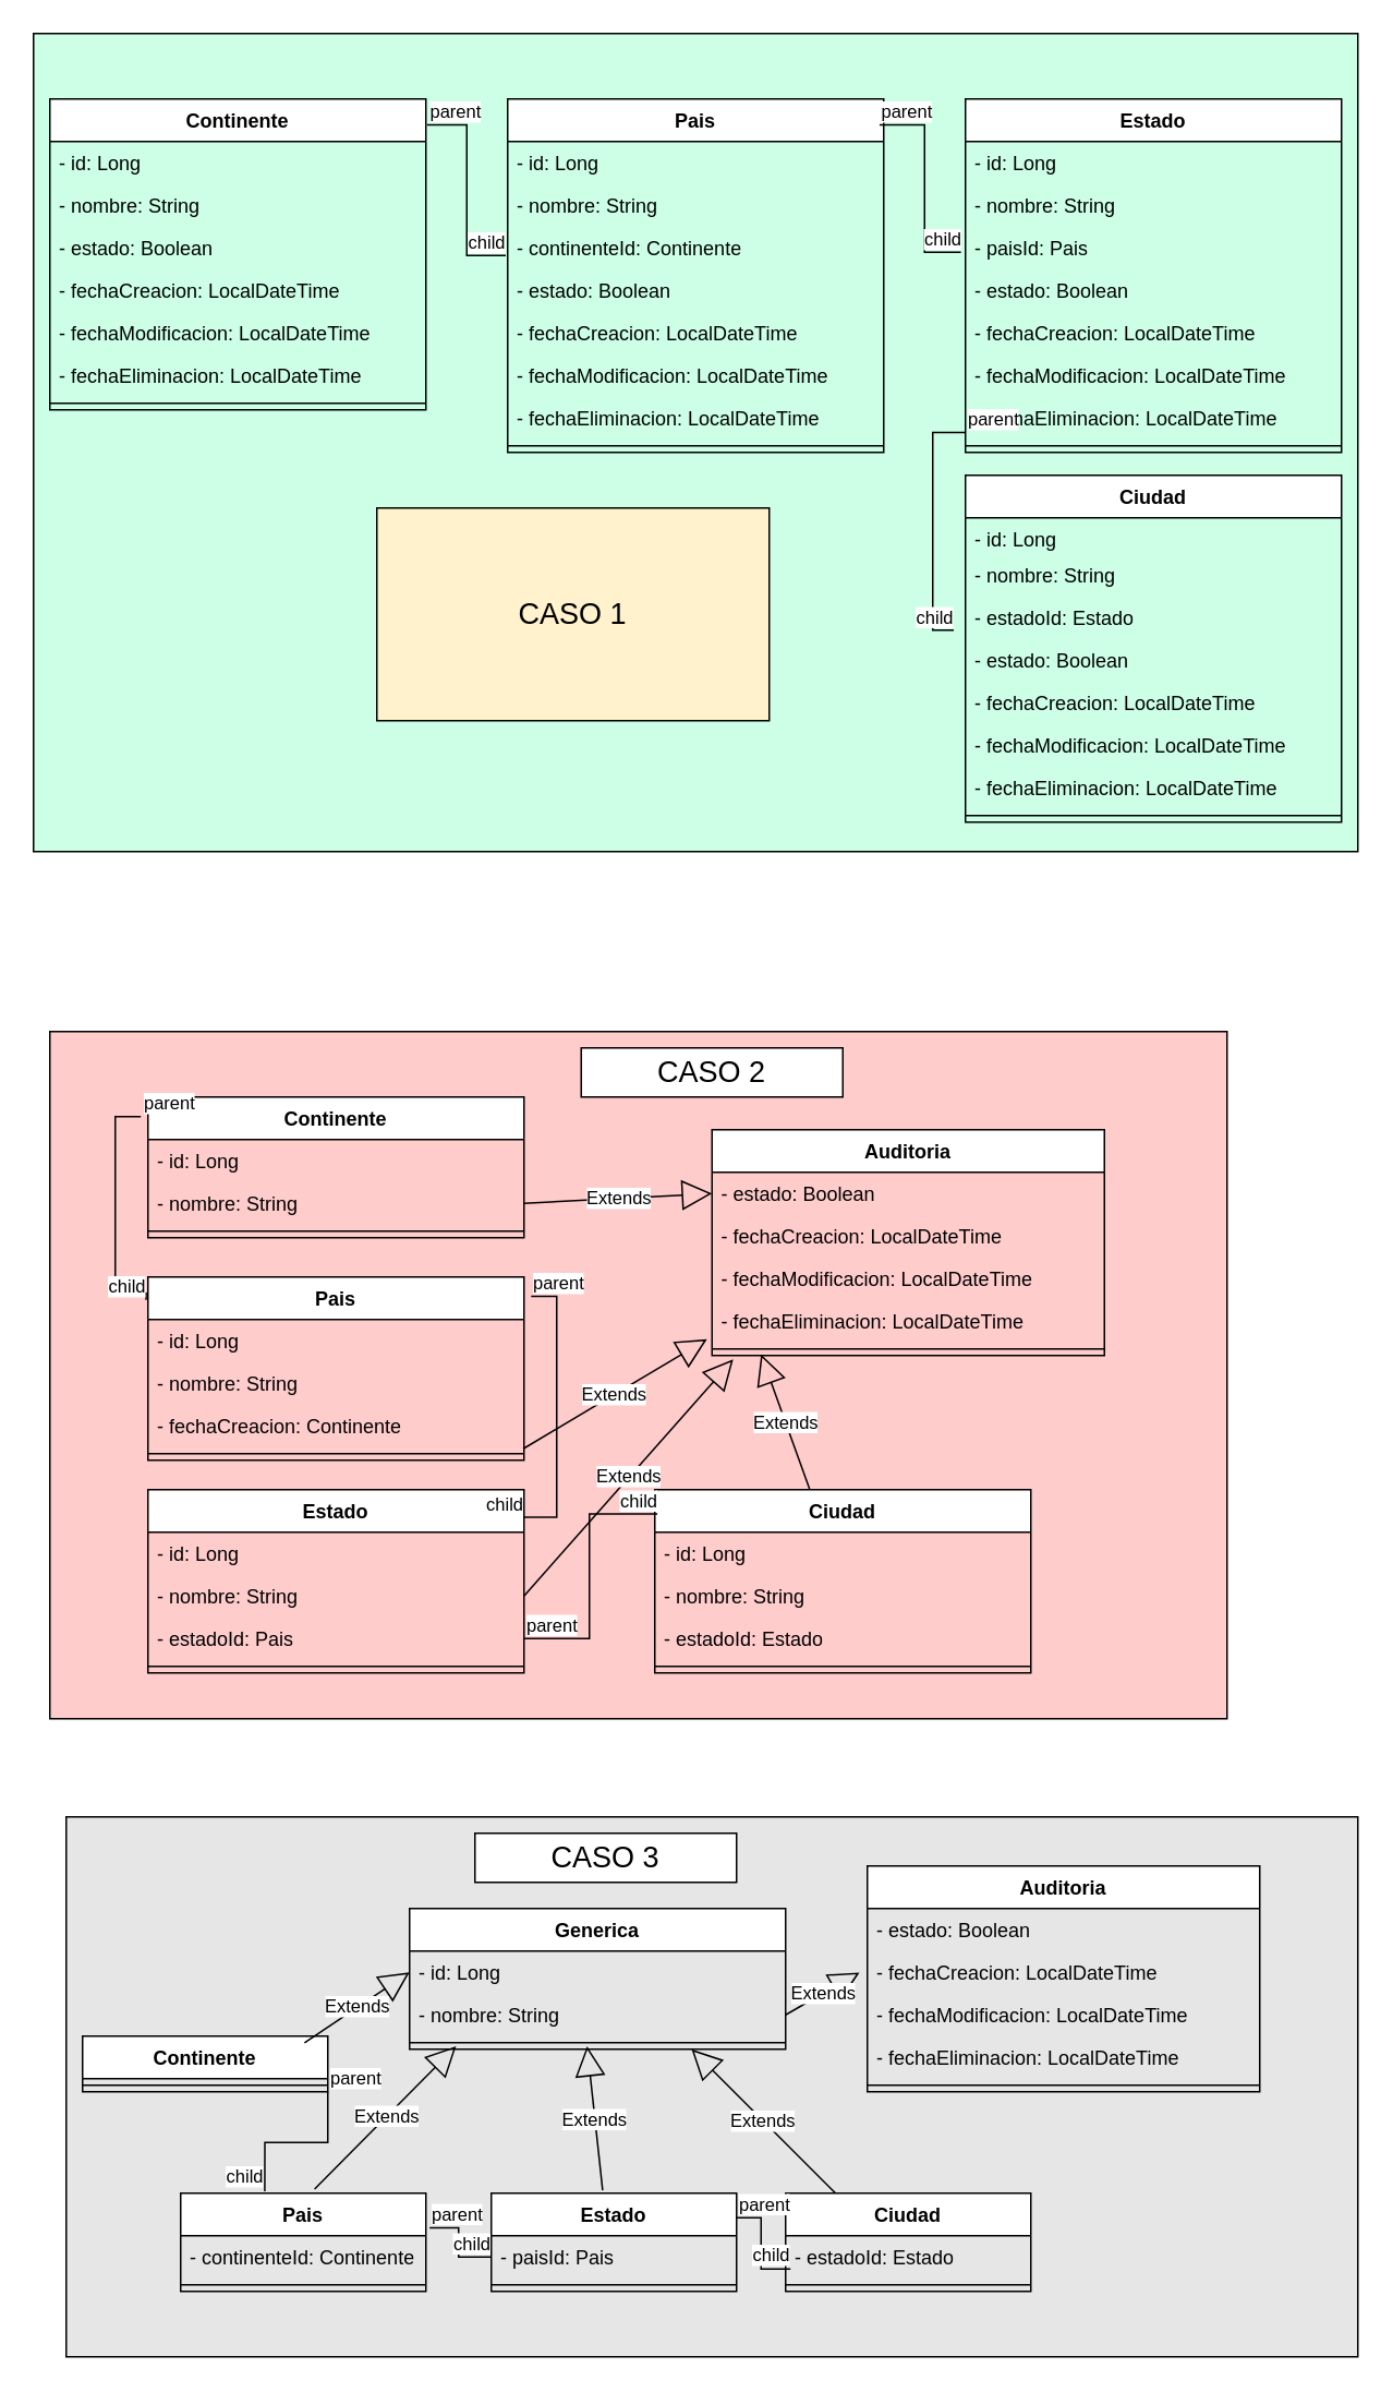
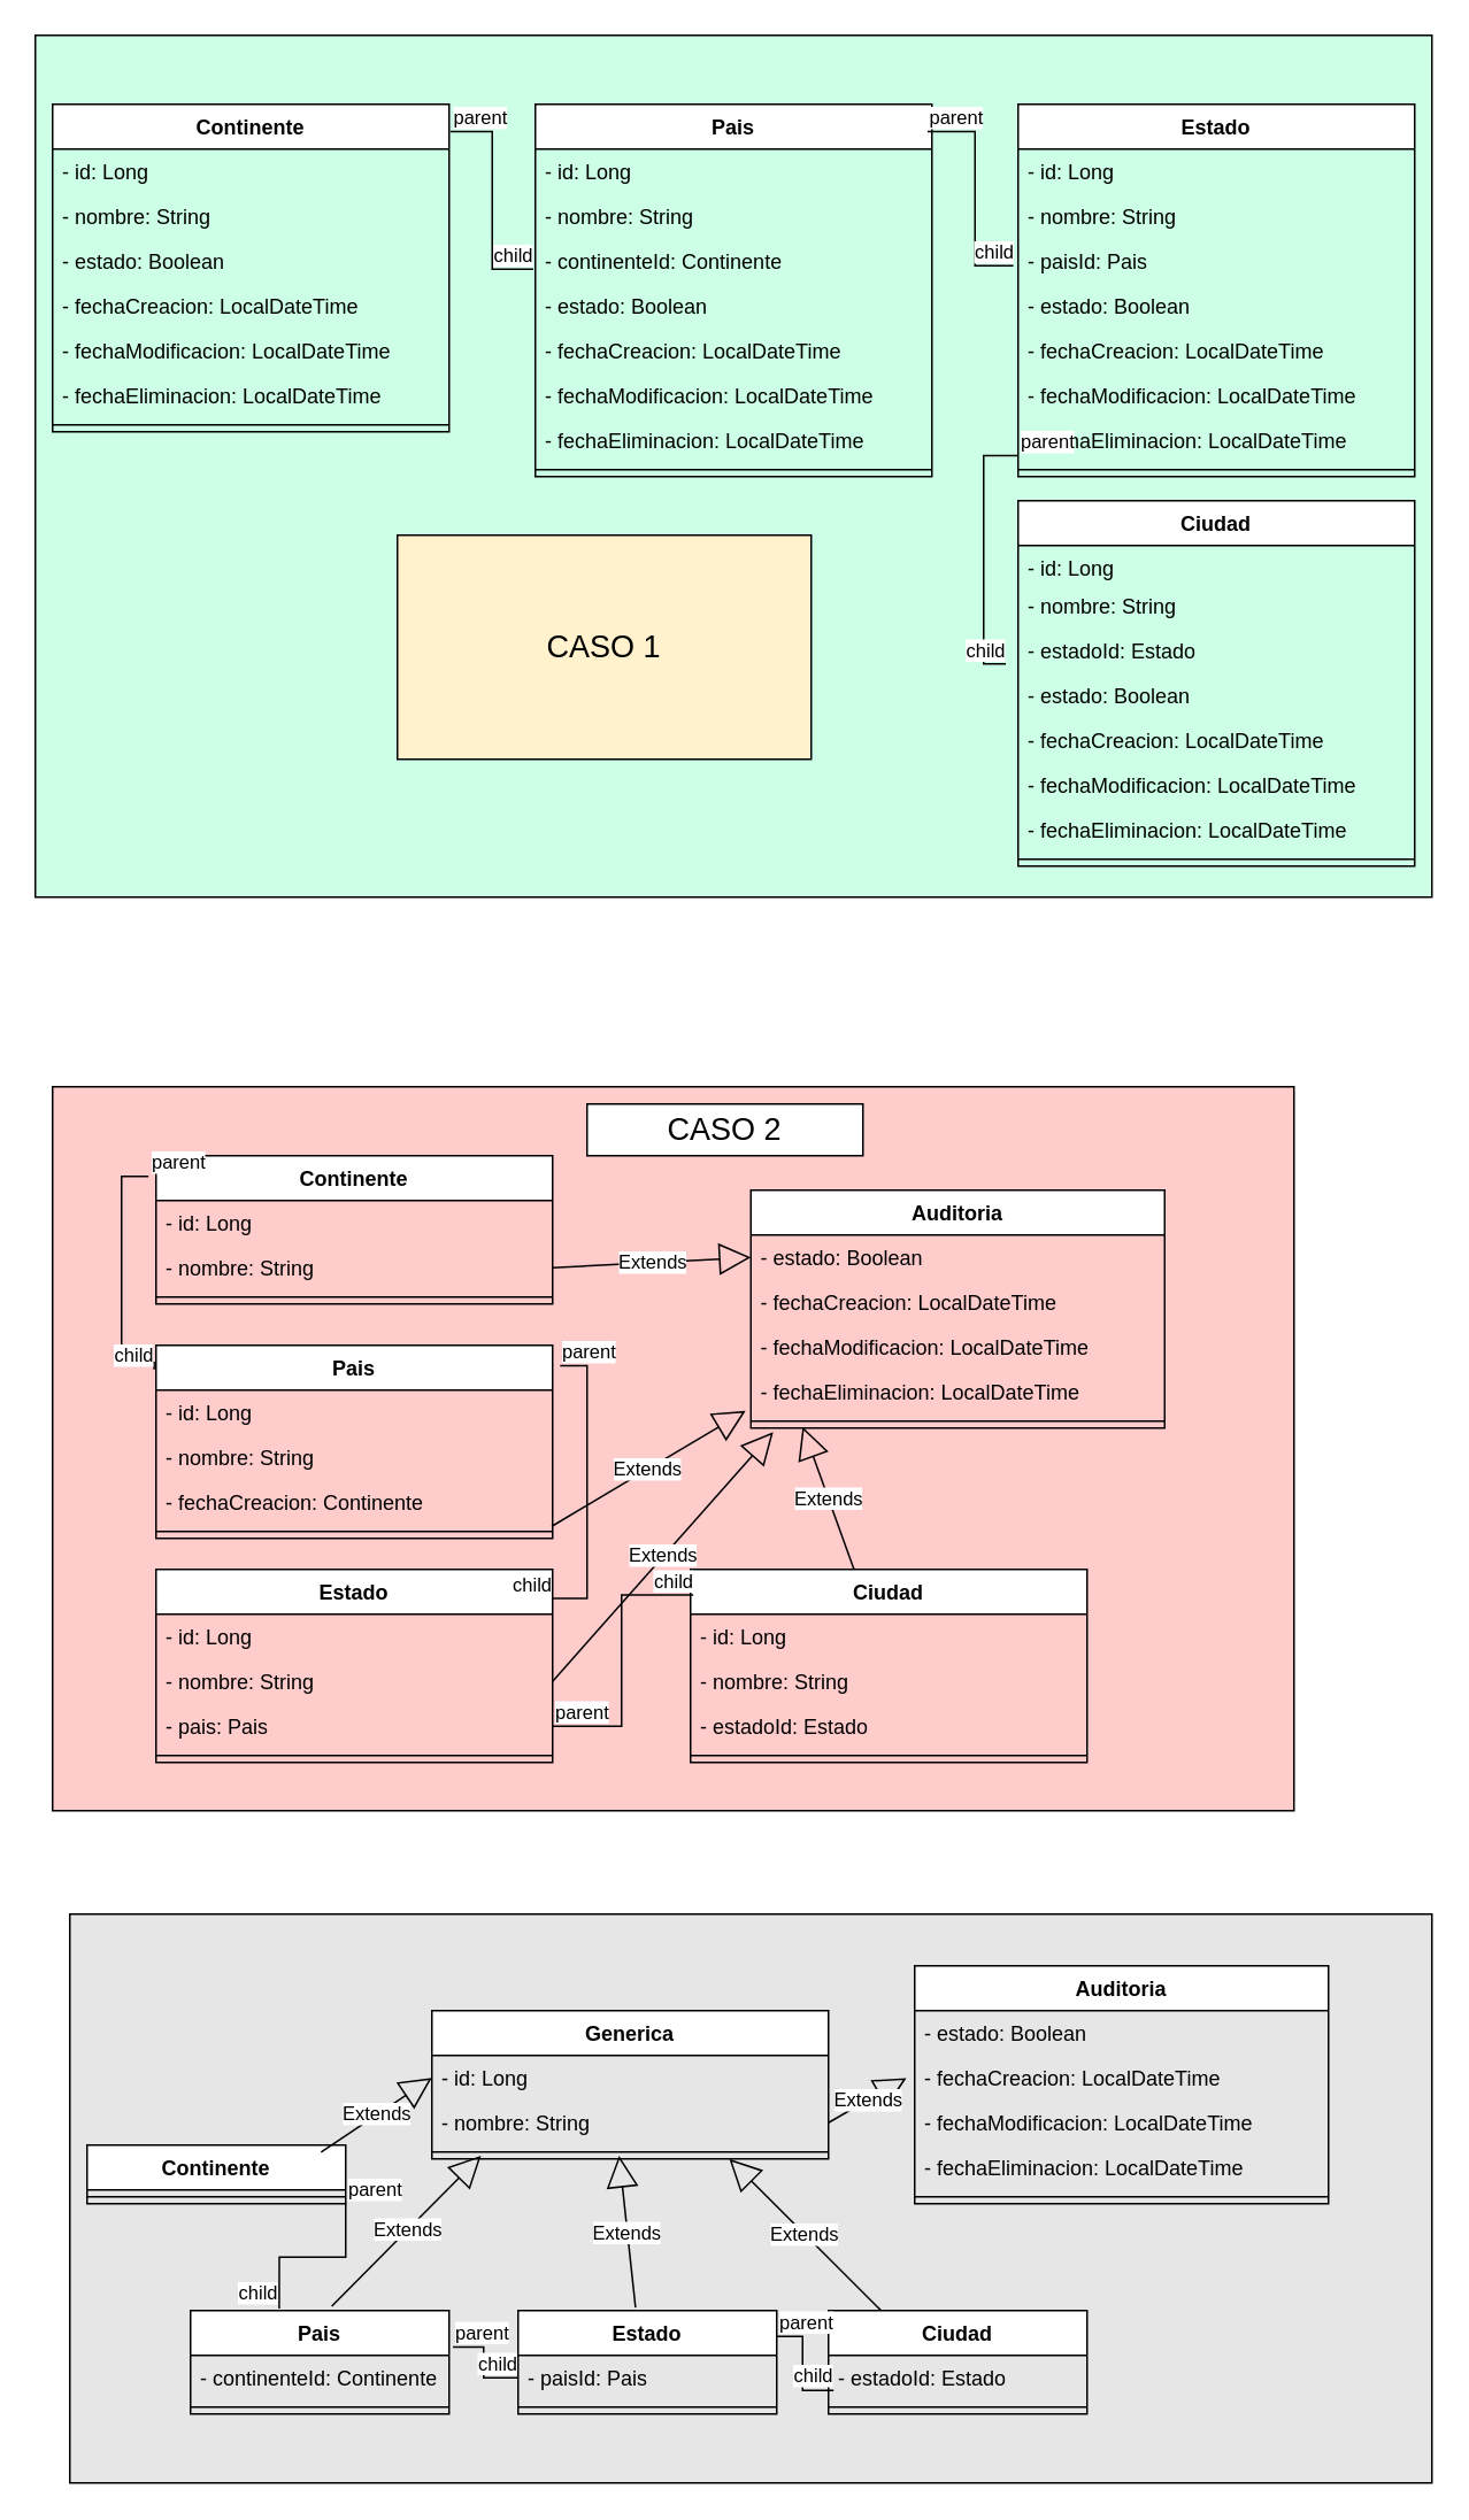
- <mxCell id="88" value="&lt;font style=&quot;font-size: 18px;&quot;&gt;CASO 2&lt;/font&gt;" style="rounded=0;whiteSpace=wrap;html=1;" vertex="1" parent="1"><mxGeometry x="355" y="640" width="160" height="30" as="geometry" /></mxCell>
+ <mxCell id="88" value="&lt;font style=&quot;font-size: 18px;&quot;&gt;CASO 2&lt;/font&gt;" style="rounded=0;whiteSpace=wrap;html=1;" vertex="1" parent="1"><mxGeometry x="340" y="640" width="160" height="30" as="geometry" /></mxCell>
- <mxCell id="73" value="- estadoId: Pais" style="text;strokeColor=none;fillColor=none;align=left;verticalAlign=top;spacingLeft=4;spacingRight=4;overflow=hidden;rotatable=0;points=[[0,0.5],[1,0.5]];portConstraint=eastwest;whiteSpace=wrap;html=1;" vertex="1" parent="70"><mxGeometry y="78" width="230" height="26" as="geometry" /></mxCell>
+ <mxCell id="73" value="- pais: Pais" style="text;strokeColor=none;fillColor=none;align=left;verticalAlign=top;spacingLeft=4;spacingRight=4;overflow=hidden;rotatable=0;points=[[0,0.5],[1,0.5]];portConstraint=eastwest;whiteSpace=wrap;html=1;" vertex="1" parent="70"><mxGeometry y="78" width="230" height="26" as="geometry" /></mxCell>
- <mxCell id="89" value="&lt;font style=&quot;font-size: 18px;&quot;&gt;CASO 3&lt;/font&gt;" style="rounded=0;whiteSpace=wrap;html=1;" vertex="1" parent="1"><mxGeometry x="290" y="1120" width="160" height="30" as="geometry" /></mxCell>
